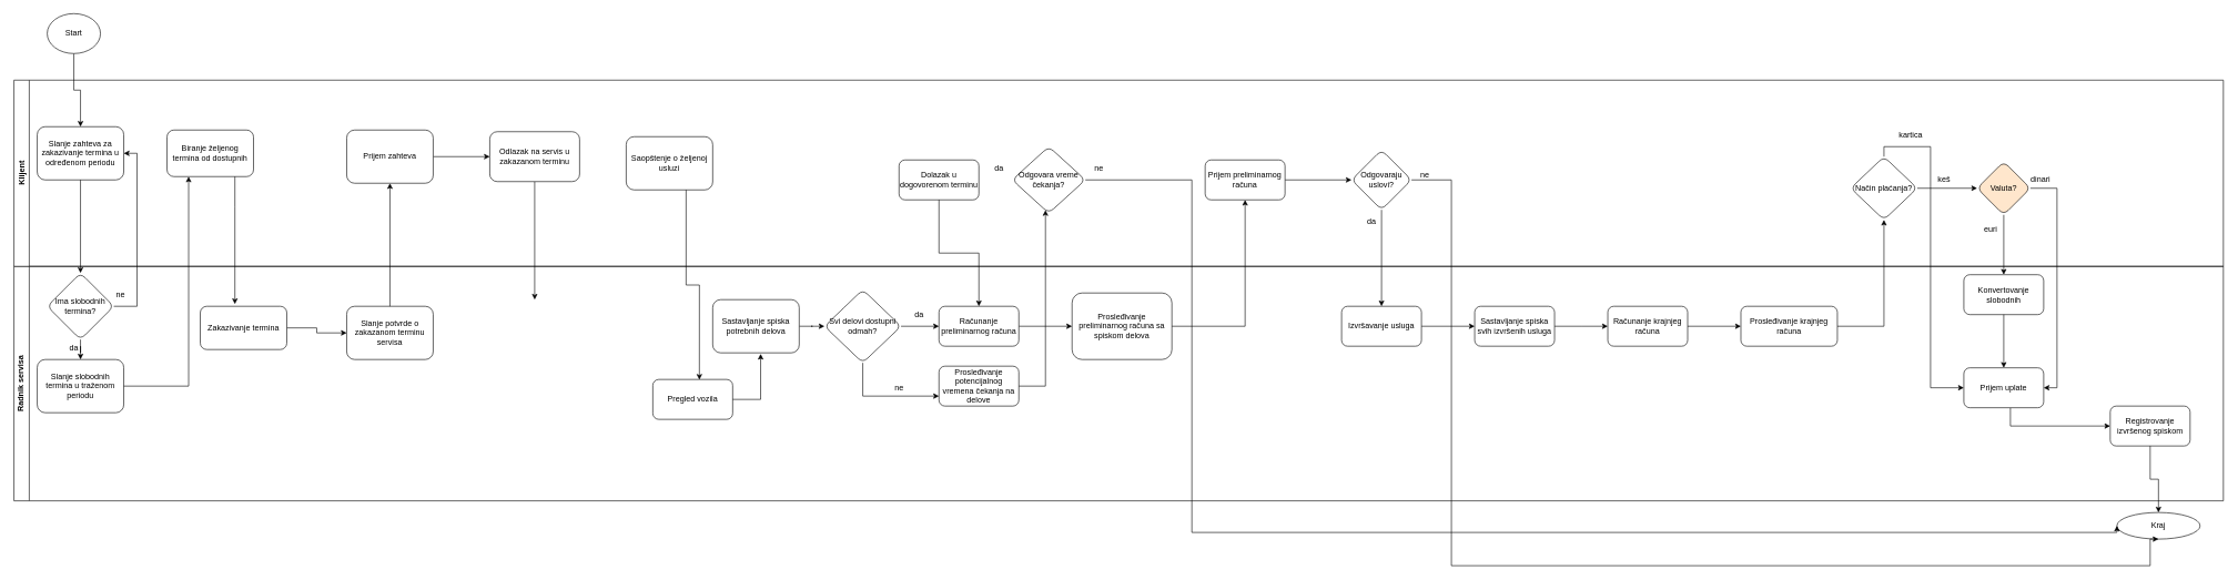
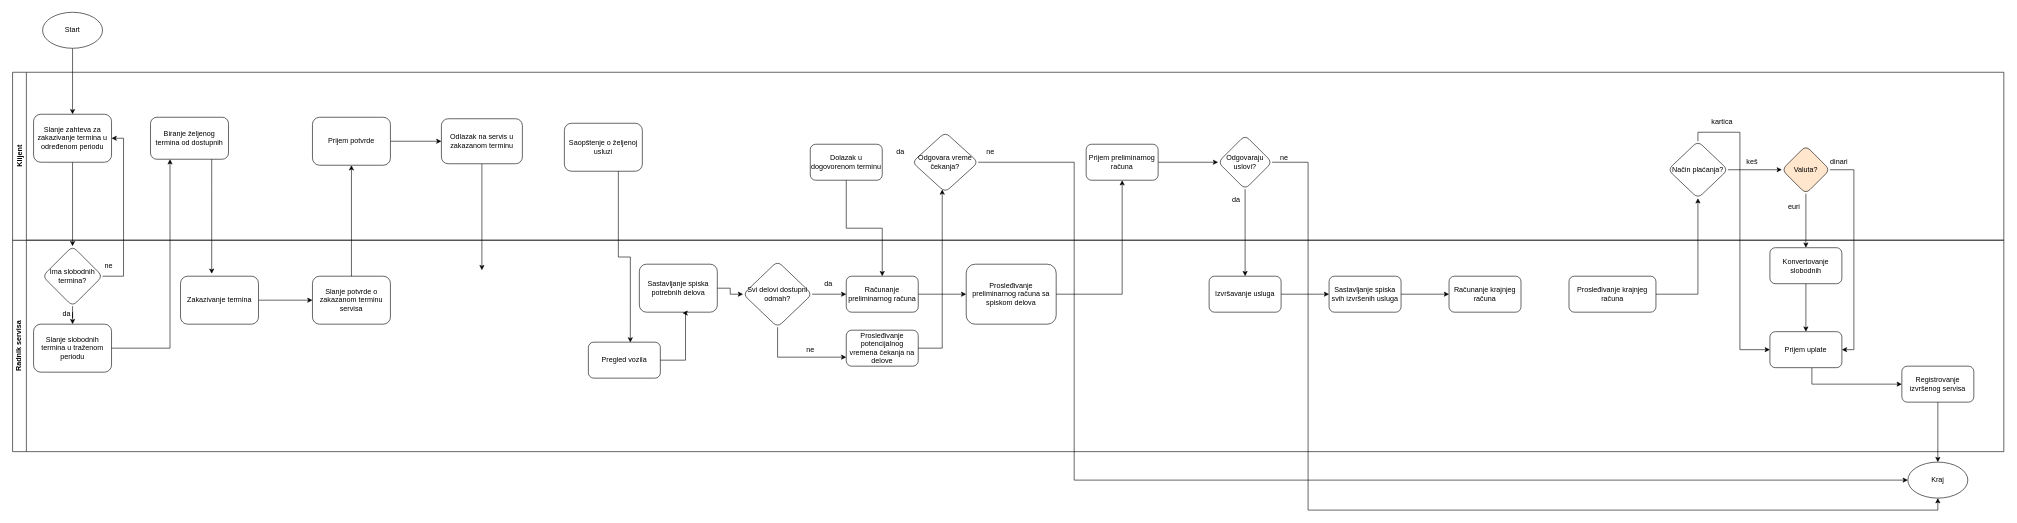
- <mxCell id="64" value="Start" style="ellipse;whiteSpace=wrap;html=1;" parent="1" vertex="1"><mxGeometry x="70" y="20" width="80" height="60" as="geometry" /></mxCell>
+ <mxCell id="64" value="Start" style="ellipse;whiteSpace=wrap;html=1;" parent="1" vertex="1"><mxGeometry x="70" y="20" width="100" height="60" as="geometry" /></mxCell>
- <mxCell id="23" value="Prijem zahteva" style="rounded=1;whiteSpace=wrap;html=1;" parent="19" vertex="1"><mxGeometry x="500" y="75" width="130" height="80" as="geometry" /></mxCell>
+ <mxCell id="23" value="Prijem potvrde" style="rounded=1;whiteSpace=wrap;html=1;" parent="19" vertex="1"><mxGeometry x="500" y="75" width="130" height="80" as="geometry" /></mxCell>
- <mxCell id="11" value="Sastavljanje spiska potrebnih delova" style="rounded=1;whiteSpace=wrap;html=1;" vertex="1" parent="2"><mxGeometry x="1050" y="50" width="130" height="80" as="geometry" /></mxCell>
+ <mxCell id="11" value="Sastavljanje spiska potrebnih delova" style="rounded=1;whiteSpace=wrap;html=1;" vertex="1" parent="2"><mxGeometry x="1045" y="40" width="130" height="80" as="geometry" /></mxCell>
- <mxCell id="50" value="" style="edgeStyle=orthogonalEdgeStyle;rounded=0;orthogonalLoop=1;jettySize=auto;html=1;" edge="1" parent="2" source="51" target="53"><mxGeometry relative="1" as="geometry" /></mxCell>
- <mxCell id="5" value="Zakazivanje termina" style="rounded=1;whiteSpace=wrap;html=1;" parent="2" vertex="1"><mxGeometry x="280" y="60" width="130" height="65" as="geometry" /></mxCell>
+ <mxCell id="5" value="Zakazivanje termina" style="rounded=1;whiteSpace=wrap;html=1;" parent="2" vertex="1"><mxGeometry x="280" y="60" width="130" height="80" as="geometry" /></mxCell>
- <mxCell id="61" value="Registrovanje izvršenog spiskom" style="whiteSpace=wrap;html=1;rounded=1;" vertex="1" parent="2"><mxGeometry x="3150" y="210" width="120" height="60" as="geometry" /></mxCell>
+ <mxCell id="61" value="Registrovanje izvršenog servisa" style="whiteSpace=wrap;html=1;rounded=1;" vertex="1" parent="2"><mxGeometry x="3150" y="210" width="120" height="60" as="geometry" /></mxCell>
- <mxCell id="72" value="Kraj" style="ellipse;whiteSpace=wrap;html=1;" vertex="1" parent="1"><mxGeometry x="3180" y="770" width="125" height="40" as="geometry" /></mxCell>
+ <mxCell id="72" value="Kraj" style="ellipse;whiteSpace=wrap;html=1;" vertex="1" parent="1"><mxGeometry x="3180" y="770" width="100" height="60" as="geometry" /></mxCell>
